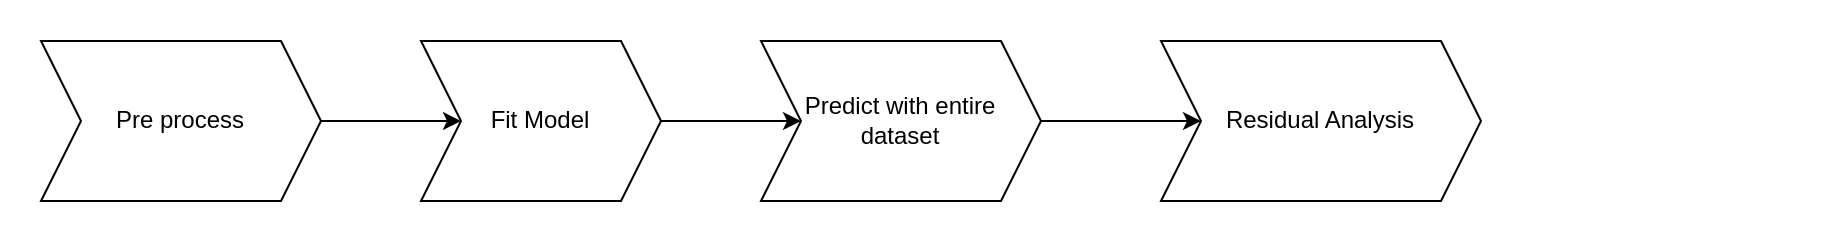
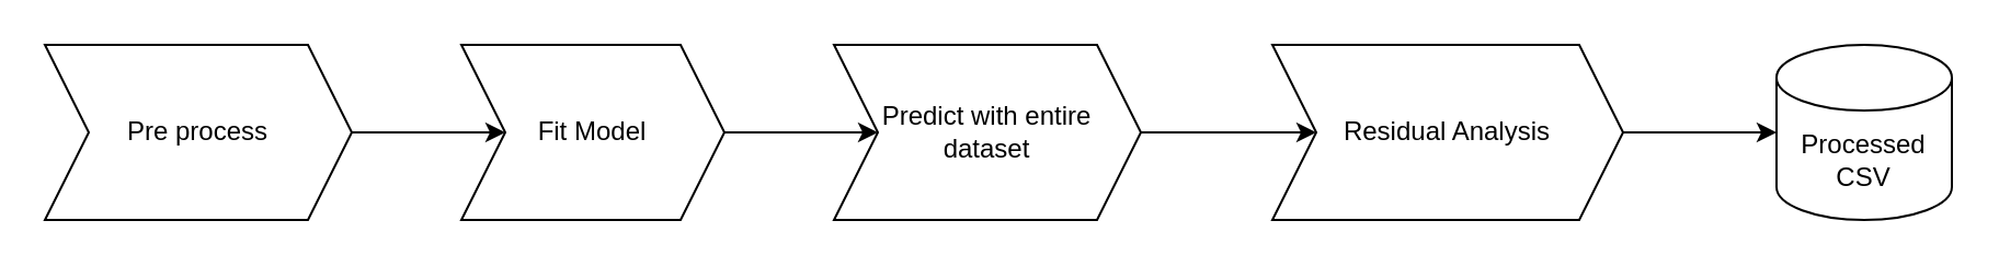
+ <mxCell id="10" value="" style="endArrow=classic;html=1;rounded=0;exitX=1;exitY=0.5;exitDx=0;exitDy=0;entryX=0;entryY=0.5;entryDx=0;entryDy=0;entryPerimeter=0;" edge="1" parent="1" source="8" target="7"><mxGeometry width="50" height="50" relative="1" as="geometry"><mxPoint x="740" y="200" as="sourcePoint" /><mxPoint x="790" y="150" as="targetPoint" /></mxGeometry></mxCell>
+ <mxCell id="7" value="Processed CSV" style="shape=cylinder3;whiteSpace=wrap;html=1;boundedLbl=1;backgroundOutline=1;size=15;" vertex="1" parent="1"><mxGeometry x="810" y="20" width="80" height="80" as="geometry" /></mxCell>
